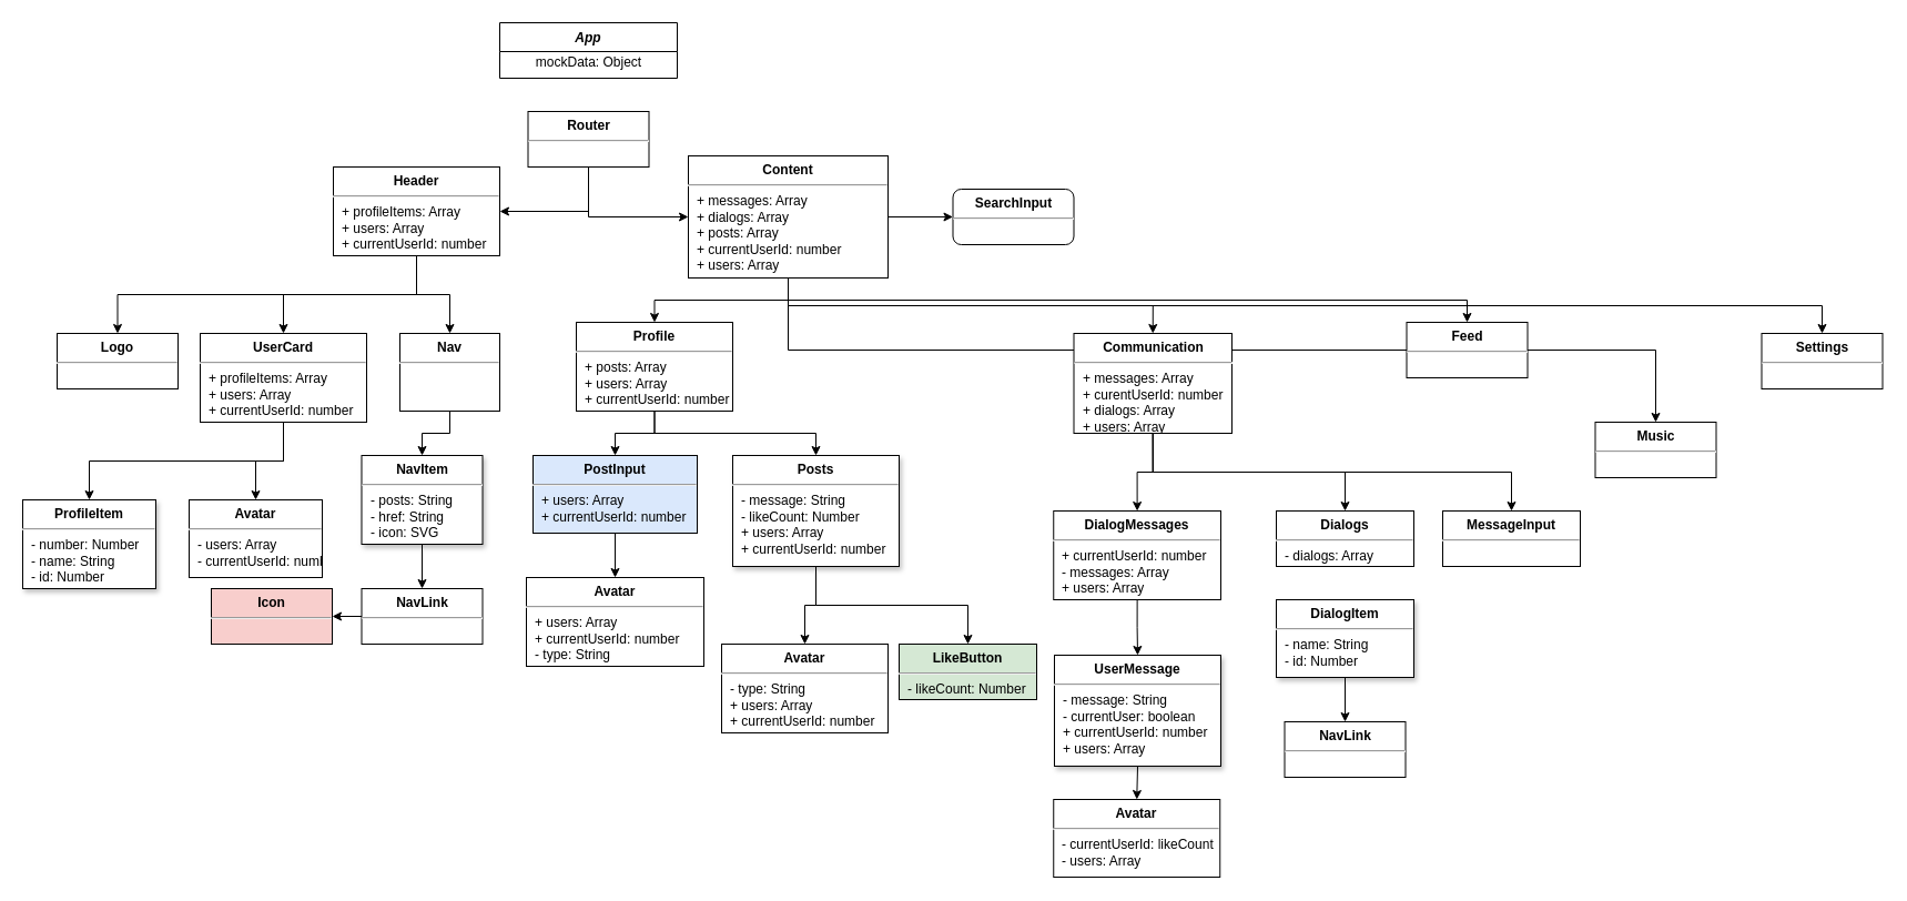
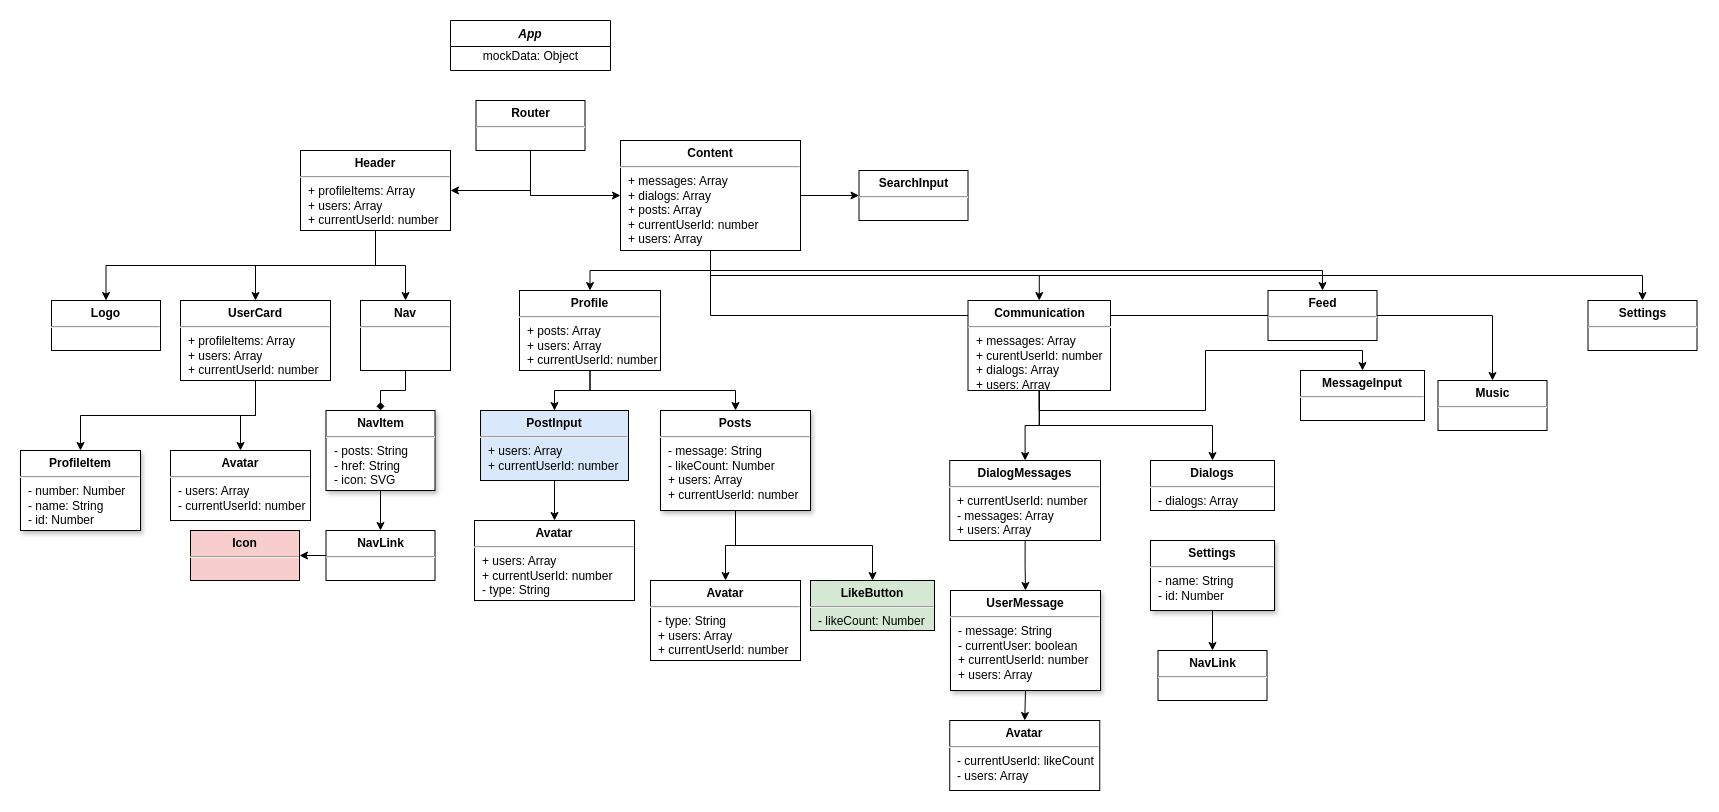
- <mxCell id="31" value="&lt;p style=&quot;margin: 0px ; margin-top: 6px ; text-align: center&quot;&gt;&lt;b&gt;SearchInput&lt;/b&gt;&lt;/p&gt;&lt;hr&gt;&lt;p style=&quot;margin: 0px ; margin-left: 8px&quot;&gt;&lt;br&gt;&lt;/p&gt;" style="align=left;overflow=fill;html=1;dropTarget=0;rounded=1;" vertex="1" parent="1"><mxGeometry x="858.5" y="170" width="109" height="50" as="geometry" /></mxCell>
+ <mxCell id="31" value="&lt;p style=&quot;margin: 0px ; margin-top: 6px ; text-align: center&quot;&gt;&lt;b&gt;SearchInput&lt;/b&gt;&lt;/p&gt;&lt;hr&gt;&lt;p style=&quot;margin: 0px ; margin-left: 8px&quot;&gt;&lt;br&gt;&lt;/p&gt;" style="align=left;overflow=fill;html=1;dropTarget=0;" vertex="1" parent="1"><mxGeometry x="858.5" y="170" width="109" height="50" as="geometry" /></mxCell>
- <mxCell id="19" style="edgeStyle=orthogonalEdgeStyle;rounded=0;orthogonalLoop=1;jettySize=auto;html=1;exitX=0.5;exitY=1;exitDx=0;exitDy=0;entryX=0.5;entryY=0;entryDx=0;entryDy=0;" edge="1" parent="1" source="20" target="24"><mxGeometry relative="1" as="geometry" /></mxCell>
+ <mxCell id="19" style="edgeStyle=orthogonalEdgeStyle;rounded=0;orthogonalLoop=1;jettySize=auto;html=1;exitX=0.5;exitY=1;exitDx=0;exitDy=0;entryX=0.5;entryY=0;entryDx=0;entryDy=0;endArrow=diamond;" edge="1" parent="1" source="20" target="24"><mxGeometry relative="1" as="geometry" /></mxCell>
- <mxCell id="22" value="&lt;p style=&quot;margin: 0px ; margin-top: 6px ; text-align: center&quot;&gt;&lt;b&gt;Avatar&lt;/b&gt;&lt;/p&gt;&lt;hr&gt;&lt;p style=&quot;margin: 0px ; margin-left: 8px&quot;&gt;- users: Array&lt;/p&gt;&lt;p style=&quot;margin: 0px ; margin-left: 8px&quot;&gt;- currentUserId: number&lt;/p&gt;" style="align=left;overflow=fill;html=1;dropTarget=0;" vertex="1" parent="1"><mxGeometry x="170" y="450" width="120" height="70" as="geometry" /></mxCell>
+ <mxCell id="22" value="&lt;p style=&quot;margin: 0px ; margin-top: 6px ; text-align: center&quot;&gt;&lt;b&gt;Avatar&lt;/b&gt;&lt;/p&gt;&lt;hr&gt;&lt;p style=&quot;margin: 0px ; margin-left: 8px&quot;&gt;- users: Array&lt;/p&gt;&lt;p style=&quot;margin: 0px ; margin-left: 8px&quot;&gt;- currentUserId: number&lt;/p&gt;" style="align=left;overflow=fill;html=1;dropTarget=0;" vertex="1" parent="1"><mxGeometry x="170" y="450" width="140" height="70" as="geometry" /></mxCell>
- <mxCell id="59" value="&lt;p style=&quot;margin: 0px ; margin-top: 6px ; text-align: center&quot;&gt;&lt;b&gt;MessageInput&lt;/b&gt;&lt;/p&gt;&lt;hr&gt;&lt;p style=&quot;margin: 0px ; margin-left: 8px&quot;&gt;&lt;br&gt;&lt;/p&gt;" style="align=left;overflow=fill;html=1;dropTarget=0;" vertex="1" parent="1"><mxGeometry x="1300" y="460" width="124" height="50" as="geometry" /></mxCell>
+ <mxCell id="59" value="&lt;p style=&quot;margin: 0px ; margin-top: 6px ; text-align: center&quot;&gt;&lt;b&gt;MessageInput&lt;/b&gt;&lt;/p&gt;&lt;hr&gt;&lt;p style=&quot;margin: 0px ; margin-left: 8px&quot;&gt;&lt;br&gt;&lt;/p&gt;" style="align=left;overflow=fill;html=1;dropTarget=0;" vertex="1" parent="1"><mxGeometry x="1300" y="370" width="124" height="50" as="geometry" /></mxCell>
- <mxCell id="56" value="&lt;p style=&quot;margin: 0px ; margin-top: 6px ; text-align: center&quot;&gt;&lt;b&gt;DialogItem&lt;/b&gt;&lt;/p&gt;&lt;hr&gt;&lt;p style=&quot;margin: 0px ; margin-left: 8px&quot;&gt;- name: String&lt;/p&gt;&lt;p style=&quot;margin: 0px ; margin-left: 8px&quot;&gt;- id: Number&lt;/p&gt;" style="align=left;overflow=fill;html=1;dropTarget=0;shadow=1;" vertex="1" parent="1"><mxGeometry x="1150" y="540" width="124" height="70" as="geometry" /></mxCell>
+ <mxCell id="56" value="&lt;p style=&quot;margin: 0px ; margin-top: 6px ; text-align: center&quot;&gt;&lt;b&gt;Settings&lt;/b&gt;&lt;/p&gt;&lt;hr&gt;&lt;p style=&quot;margin: 0px ; margin-left: 8px&quot;&gt;- name: String&lt;/p&gt;&lt;p style=&quot;margin: 0px ; margin-left: 8px&quot;&gt;- id: Number&lt;/p&gt;" style="align=left;overflow=fill;html=1;dropTarget=0;shadow=1;" vertex="1" parent="1"><mxGeometry x="1150" y="540" width="124" height="70" as="geometry" /></mxCell>
